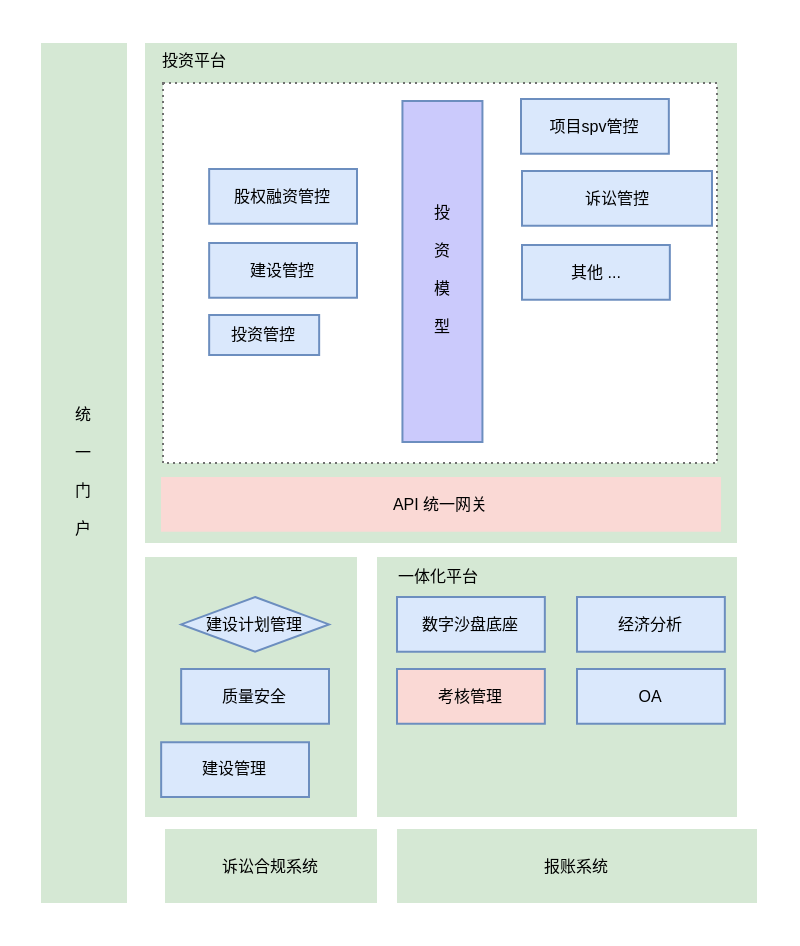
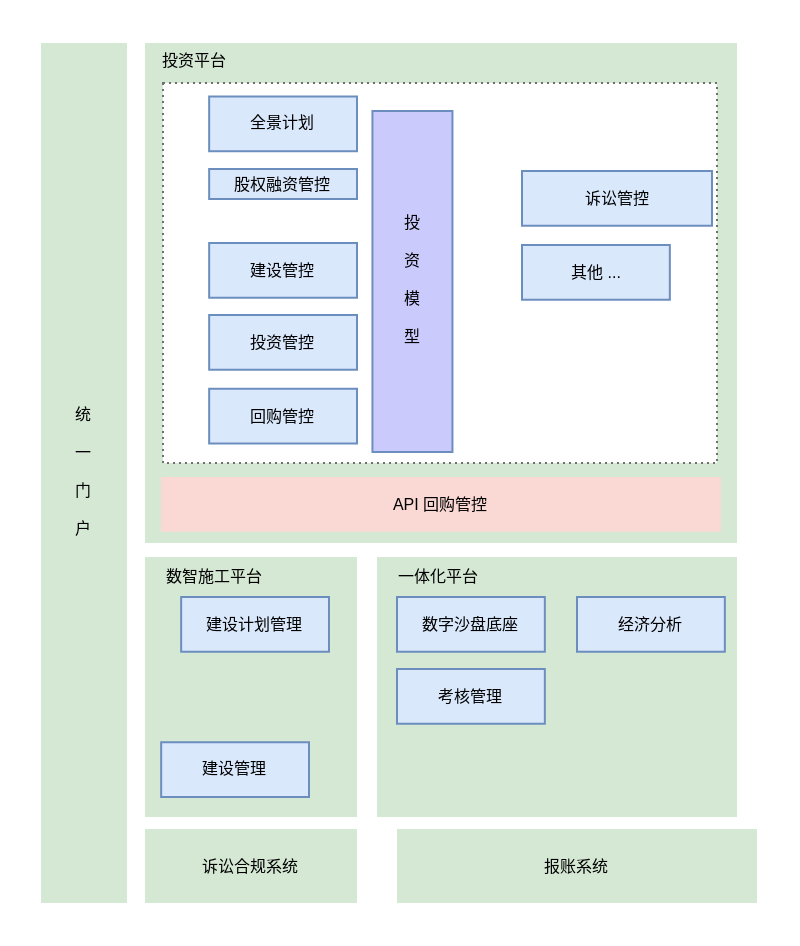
+ <mxCell id="12" value="全景计划" style="rounded=0;whiteSpace=wrap;html=1;fillColor=#dae8fc;strokeColor=#6c8ebf;fontSize=8;verticalAlign=middle;" parent="1" vertex="1"><mxGeometry x="104.08" y="47.75" width="73.92" height="27.37" as="geometry" /></mxCell>
- <mxCell id="11" value="项目spv管控" style="rounded=0;whiteSpace=wrap;html=1;fillColor=#dae8fc;strokeColor=#6c8ebf;fontSize=8;verticalAlign=middle;" parent="1" vertex="1"><mxGeometry x="260" y="49.002" width="73.92" height="27.37" as="geometry" /></mxCell>
- <mxCell id="13" value="股权融资管控" style="rounded=0;whiteSpace=wrap;html=1;fillColor=#dae8fc;strokeColor=#6c8ebf;fontSize=8;verticalAlign=middle;" parent="1" vertex="1"><mxGeometry x="104.08" y="84" width="73.92" height="27.37" as="geometry" /></mxCell>
+ <mxCell id="13" value="股权融资管控" style="rounded=0;whiteSpace=wrap;html=1;fillColor=#dae8fc;strokeColor=#6c8ebf;fontSize=8;verticalAlign=middle;" parent="1" vertex="1"><mxGeometry x="104.08" y="84" width="73.92" height="15" as="geometry" /></mxCell>
- <mxCell id="10" value="投&lt;div&gt;&lt;br&gt;&lt;div&gt;资&lt;/div&gt;&lt;div&gt;&lt;br&gt;&lt;/div&gt;&lt;div&gt;模&lt;/div&gt;&lt;div&gt;&lt;br&gt;&lt;/div&gt;&lt;div&gt;型&lt;/div&gt;&lt;/div&gt;" style="rounded=0;whiteSpace=wrap;html=1;fillColor=#CBCAFC;strokeColor=#6c8ebf;fontSize=8;verticalAlign=middle;" parent="1" vertex="1"><mxGeometry x="200.72" y="50" width="40" height="170.5" as="geometry" /></mxCell>
+ <mxCell id="10" value="投&lt;div&gt;&lt;br&gt;&lt;div&gt;资&lt;/div&gt;&lt;div&gt;&lt;br&gt;&lt;/div&gt;&lt;div&gt;模&lt;/div&gt;&lt;div&gt;&lt;br&gt;&lt;/div&gt;&lt;div&gt;型&lt;/div&gt;&lt;/div&gt;" style="rounded=0;whiteSpace=wrap;html=1;fillColor=#CBCAFC;strokeColor=#6c8ebf;fontSize=8;verticalAlign=middle;" parent="1" vertex="1"><mxGeometry x="185.72" y="55" width="40" height="170.5" as="geometry" /></mxCell>
- <mxCell id="15" value="投资管控" style="rounded=0;whiteSpace=wrap;html=1;fillColor=#dae8fc;strokeColor=#6c8ebf;fontSize=8;verticalAlign=middle;" parent="1" vertex="1"><mxGeometry x="104.08" y="157" width="55" height="20" as="geometry" /></mxCell>
+ <mxCell id="15" value="投资管控" style="rounded=0;whiteSpace=wrap;html=1;fillColor=#dae8fc;strokeColor=#6c8ebf;fontSize=8;verticalAlign=middle;" parent="1" vertex="1"><mxGeometry x="104.08" y="157" width="73.92" height="27.37" as="geometry" /></mxCell>
+ <mxCell id="16" value="回购管控" style="rounded=0;whiteSpace=wrap;html=1;fillColor=#dae8fc;strokeColor=#6c8ebf;fontSize=8;verticalAlign=middle;" parent="1" vertex="1"><mxGeometry x="104.08" y="193.882" width="73.92" height="27.37" as="geometry" /></mxCell>
- <mxCell id="19" value="API 统一网关" style="rounded=0;whiteSpace=wrap;html=1;fillColor=#fad9d5;strokeColor=none;fontSize=8;verticalAlign=middle;" parent="1" vertex="1"><mxGeometry x="80" y="238" width="280" height="27.37" as="geometry" /></mxCell>
+ <mxCell id="19" value="API 回购管控" style="rounded=0;whiteSpace=wrap;html=1;fillColor=#fad9d5;strokeColor=none;fontSize=8;verticalAlign=middle;" parent="1" vertex="1"><mxGeometry x="80" y="238" width="280" height="27.37" as="geometry" /></mxCell>
+ <mxCell id="20" value="数智施工平台" style="rounded=0;whiteSpace=wrap;html=1;fillColor=none;strokeColor=none;fontSize=8;" parent="1" vertex="1"><mxGeometry x="72" y="278" width="70" height="20" as="geometry" /></mxCell>
- <mxCell id="22" value="建设计划管理" style="rhombus;whiteSpace=wrap;html=1;fillColor=#dae8fc;strokeColor=#6c8ebf;fontSize=8;verticalAlign=middle;" parent="1" vertex="1"><mxGeometry x="90.08" y="298.002" width="73.92" height="27.37" as="geometry" /></mxCell>
+ <mxCell id="22" value="建设计划管理" style="rounded=0;whiteSpace=wrap;html=1;fillColor=#dae8fc;strokeColor=#6c8ebf;fontSize=8;verticalAlign=middle;" parent="1" vertex="1"><mxGeometry x="90.08" y="298.002" width="73.92" height="27.37" as="geometry" /></mxCell>
- <mxCell id="23" value="质量安全" style="rounded=0;whiteSpace=wrap;html=1;fillColor=#dae8fc;strokeColor=#6c8ebf;fontSize=8;verticalAlign=middle;" parent="1" vertex="1"><mxGeometry x="90.08" y="334.002" width="73.92" height="27.37" as="geometry" /></mxCell>
- <mxCell id="27" value="考核管理" style="rounded=0;whiteSpace=wrap;html=1;fillColor=#fad9d5;strokeColor=#6c8ebf;fontSize=8;verticalAlign=middle;" parent="1" vertex="1"><mxGeometry x="198" y="334.002" width="73.92" height="27.37" as="geometry" /></mxCell>
+ <mxCell id="27" value="考核管理" style="rounded=0;whiteSpace=wrap;html=1;fillColor=#dae8fc;strokeColor=#6c8ebf;fontSize=8;verticalAlign=middle;" parent="1" vertex="1"><mxGeometry x="198" y="334.002" width="73.92" height="27.37" as="geometry" /></mxCell>
- <mxCell id="28" value="OA" style="rounded=0;whiteSpace=wrap;html=1;fillColor=#dae8fc;strokeColor=#6c8ebf;fontSize=8;verticalAlign=middle;" parent="1" vertex="1"><mxGeometry x="288" y="334.002" width="73.92" height="27.37" as="geometry" /></mxCell>
- <mxCell id="4" value="诉讼合规系统" style="rounded=0;whiteSpace=wrap;html=1;fillColor=#d5e8d4;strokeColor=none;fontSize=8;" parent="1" vertex="1"><mxGeometry x="82" y="414" width="106" height="37" as="geometry" /></mxCell>
+ <mxCell id="4" value="诉讼合规系统" style="rounded=0;whiteSpace=wrap;html=1;fillColor=#d5e8d4;strokeColor=none;fontSize=8;" parent="1" vertex="1"><mxGeometry x="72" y="414" width="106" height="37" as="geometry" /></mxCell>
